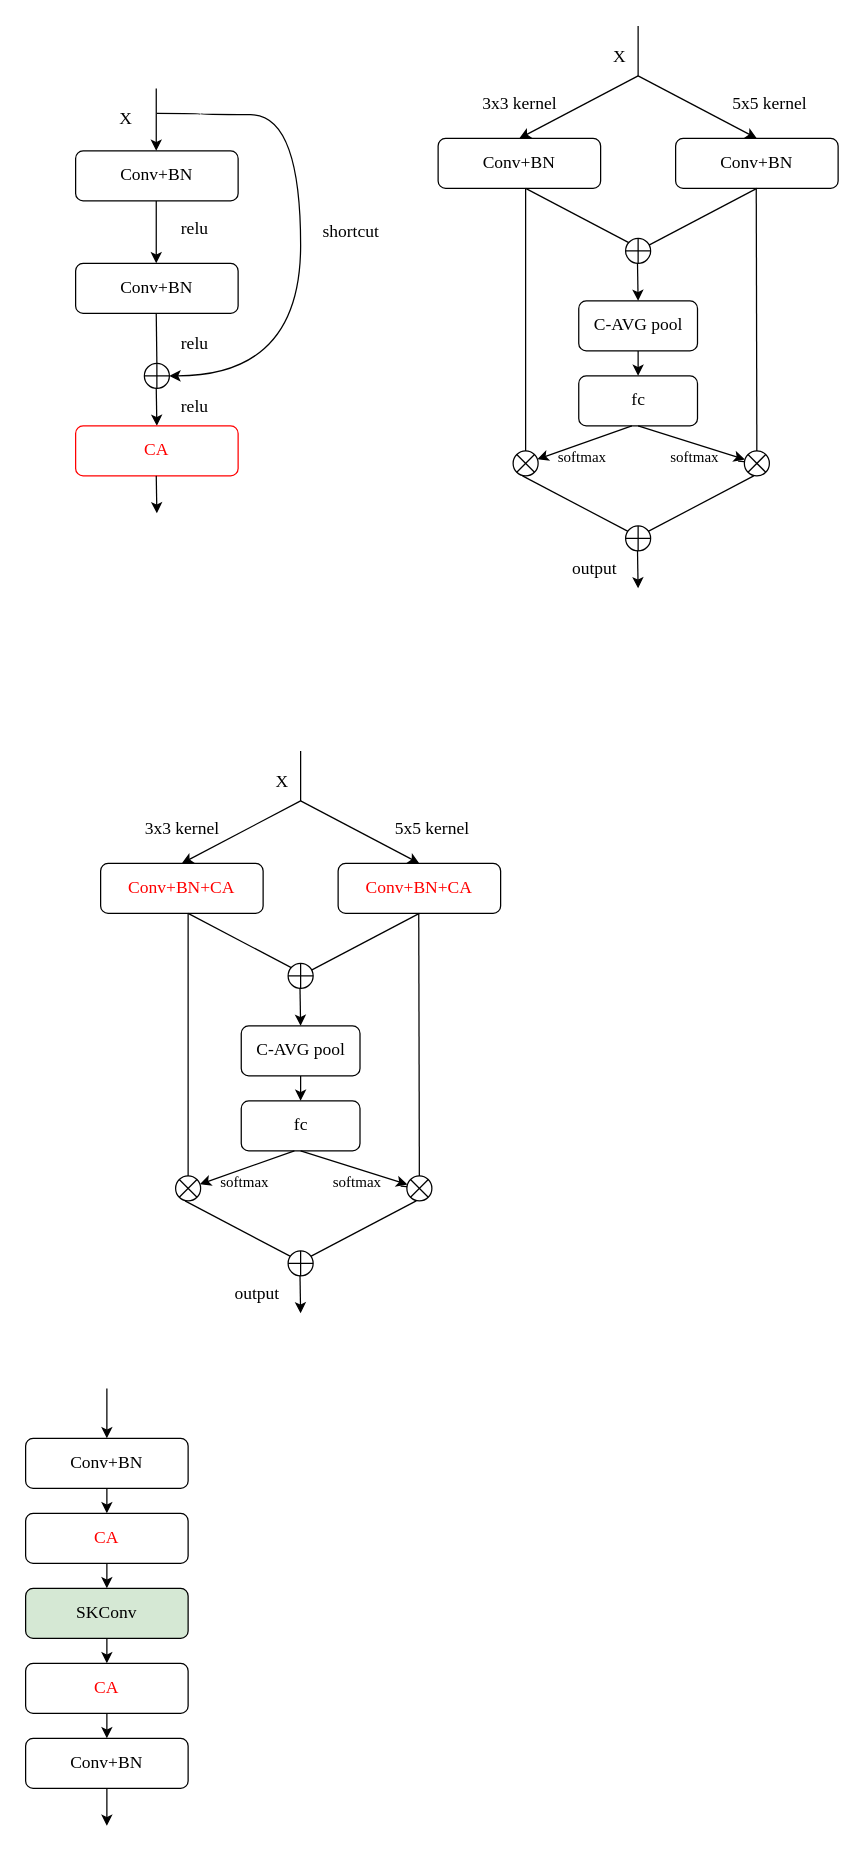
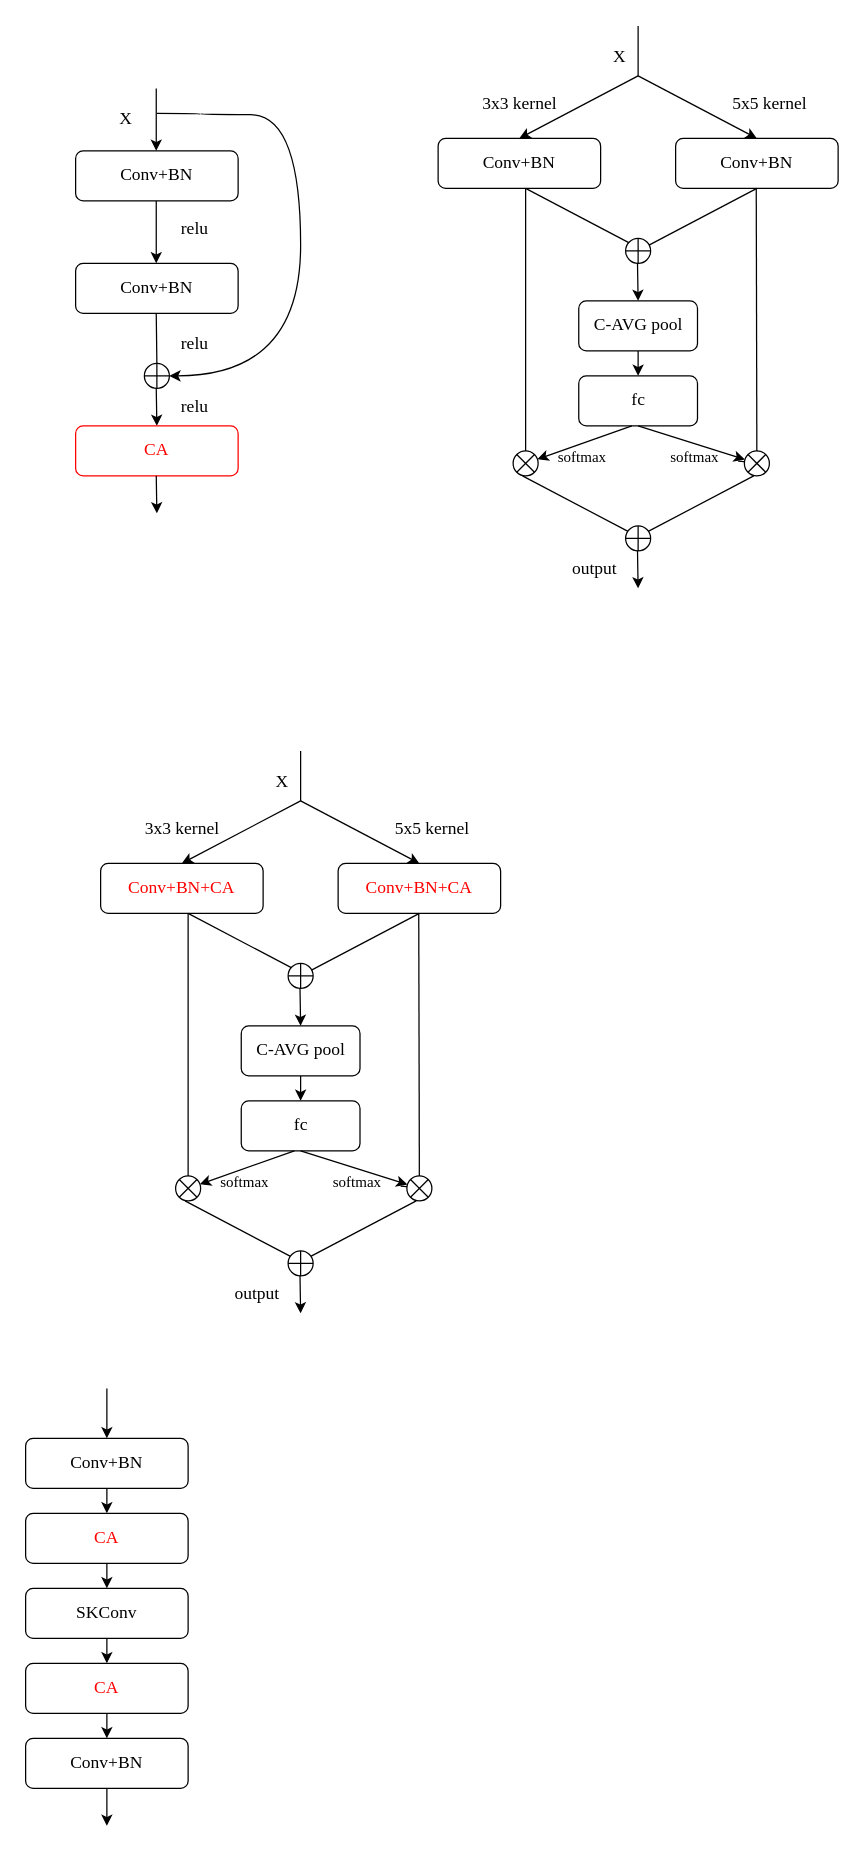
- <mxCell id="12" value="&lt;font style=&quot;font-size: 14px;&quot; face=&quot;Comic Sans MS&quot;&gt;shortcut&lt;br&gt;&lt;br&gt;&lt;/font&gt;" style="text;html=1;align=center;verticalAlign=middle;resizable=0;points=[];autosize=1;strokeColor=none;fillColor=none;" vertex="1" parent="1"><mxGeometry x="240" y="168" width="80" height="50" as="geometry" /></mxCell>
- <mxCell id="86" value="&lt;font style=&quot;font-size: 14px;&quot; face=&quot;Comic Sans MS&quot;&gt;SKConv&lt;/font&gt;" style="rounded=1;whiteSpace=wrap;html=1;fillColor=#d5e8d4;" vertex="1" parent="1"><mxGeometry x="20" y="1270" width="130" height="40" as="geometry" /></mxCell>
+ <mxCell id="86" value="&lt;font style=&quot;font-size: 14px;&quot; face=&quot;Comic Sans MS&quot;&gt;SKConv&lt;/font&gt;" style="rounded=1;whiteSpace=wrap;html=1;" vertex="1" parent="1"><mxGeometry x="20" y="1270" width="130" height="40" as="geometry" /></mxCell>
